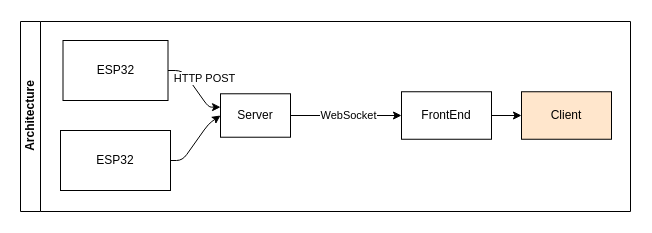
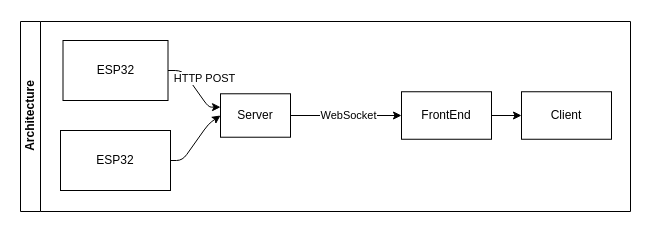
- <mxCell id="14" value="Client" style="whiteSpace=wrap;html=1;arcSize=15;movable=1;movableLabel=0;container=0;fillColor=#ffe6cc;" parent="2" vertex="1"><mxGeometry x="501" y="71.25" width="90" height="47.5" as="geometry" /></mxCell>
+ <mxCell id="14" value="Client" style="whiteSpace=wrap;html=1;arcSize=15;movable=1;movableLabel=0;container=0;" parent="2" vertex="1"><mxGeometry x="501" y="71.25" width="90" height="47.5" as="geometry" /></mxCell>
